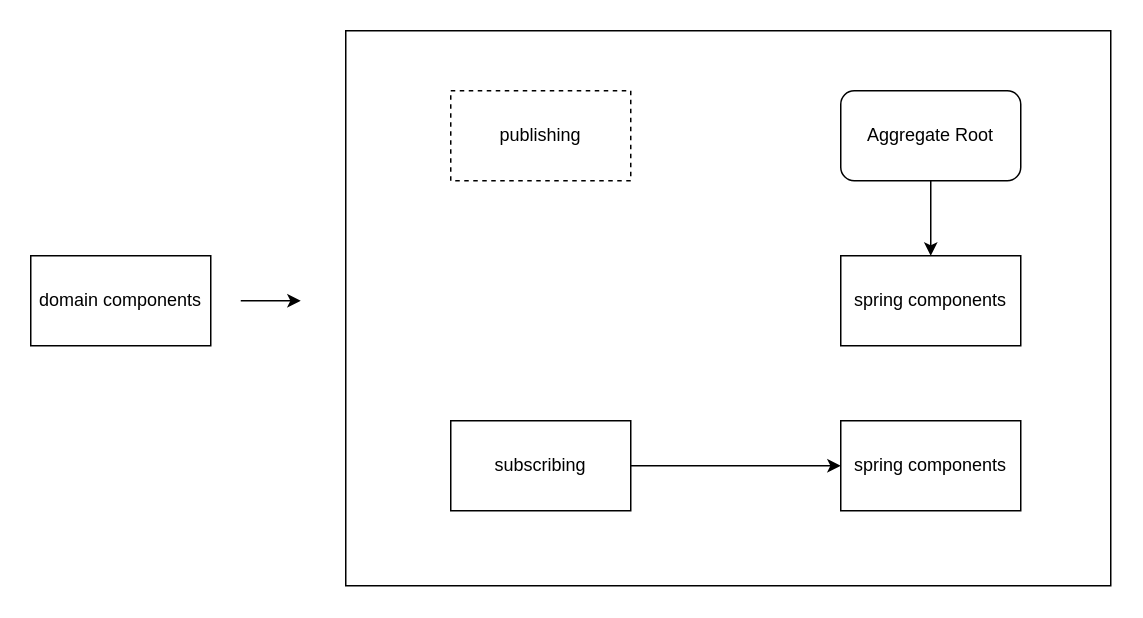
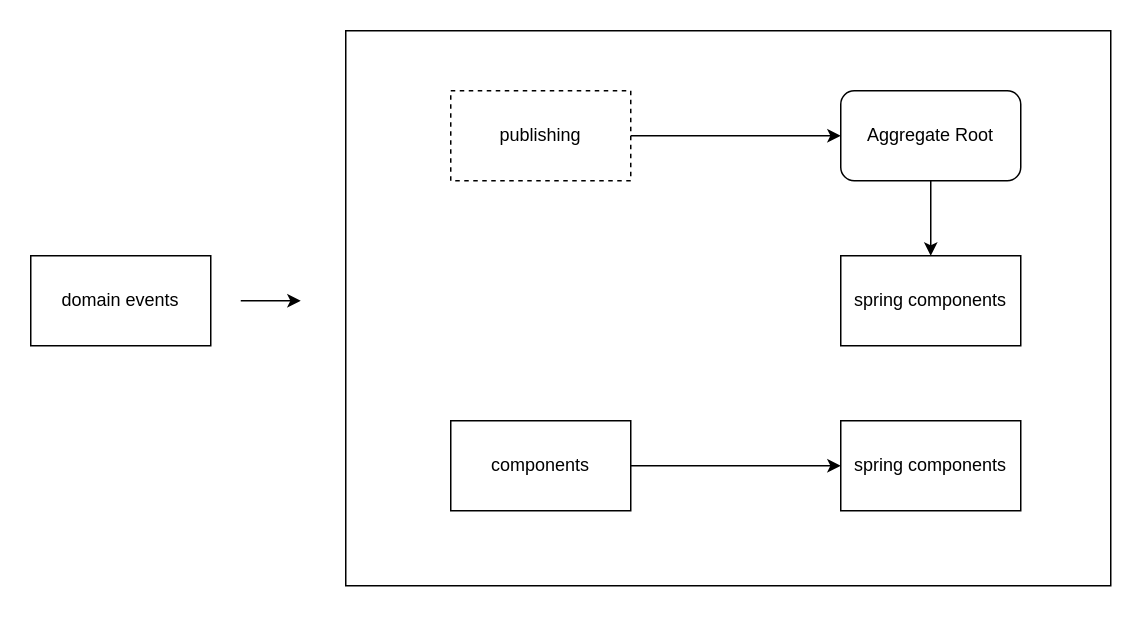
+ <mxCell id="9" value="" style="endArrow=classic;html=1;entryX=0;entryY=0.5;entryDx=0;entryDy=0;" edge="1" parent="1" source="4" target="6"><mxGeometry width="50" height="50" relative="1" as="geometry"><mxPoint x="60" y="410" as="sourcePoint" /><mxPoint x="110" y="360" as="targetPoint" /></mxGeometry></mxCell>
- <mxCell id="3" value="domain components" style="rounded=0;whiteSpace=wrap;html=1;" vertex="1" parent="1"><mxGeometry x="20" y="170" width="120" height="60" as="geometry" /></mxCell>
+ <mxCell id="3" value="domain events" style="rounded=0;whiteSpace=wrap;html=1;" vertex="1" parent="1"><mxGeometry x="20" y="170" width="120" height="60" as="geometry" /></mxCell>
- <mxCell id="5" value="subscribing" style="rounded=0;whiteSpace=wrap;html=1;" vertex="1" parent="1"><mxGeometry x="300" y="280" width="120" height="60" as="geometry" /></mxCell>
+ <mxCell id="5" value="components" style="rounded=0;whiteSpace=wrap;html=1;" vertex="1" parent="1"><mxGeometry x="300" y="280" width="120" height="60" as="geometry" /></mxCell>
